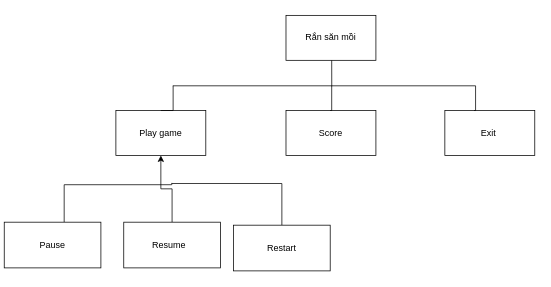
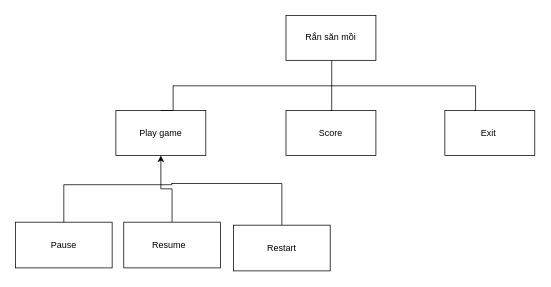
- <mxCell id="7" value="Pause" style="rounded=0;whiteSpace=wrap;html=1;" vertex="1" parent="1"><mxGeometry x="5" y="296" width="129" height="61" as="geometry" /></mxCell>
+ <mxCell id="7" value="Pause" style="rounded=0;whiteSpace=wrap;html=1;" vertex="1" parent="1"><mxGeometry x="20" y="296" width="129" height="61" as="geometry" /></mxCell>
